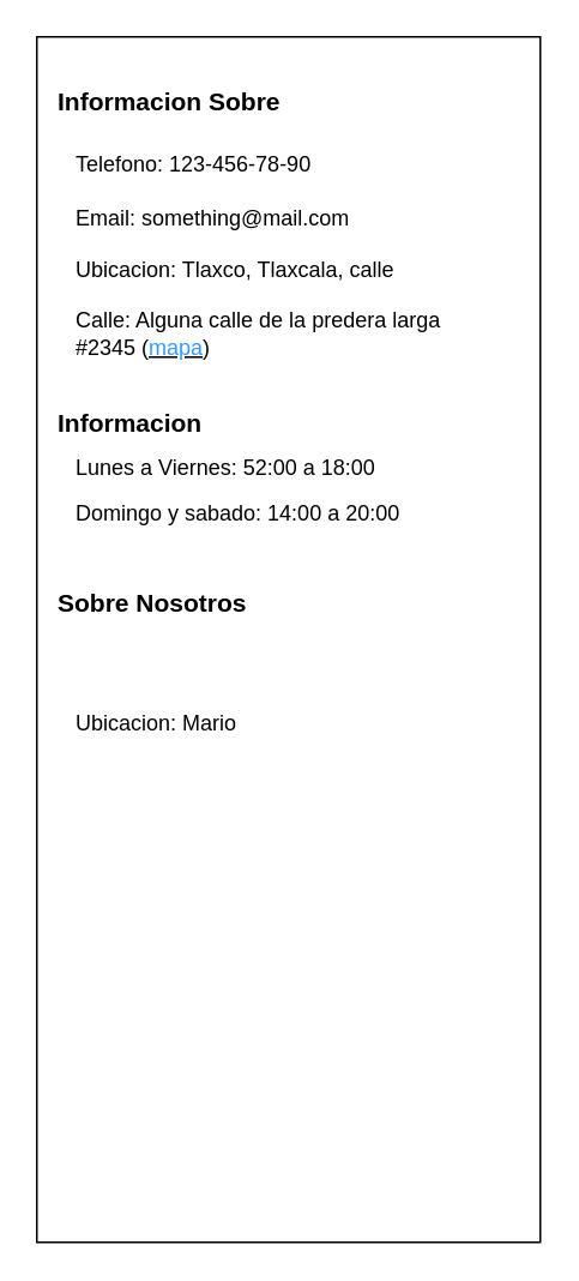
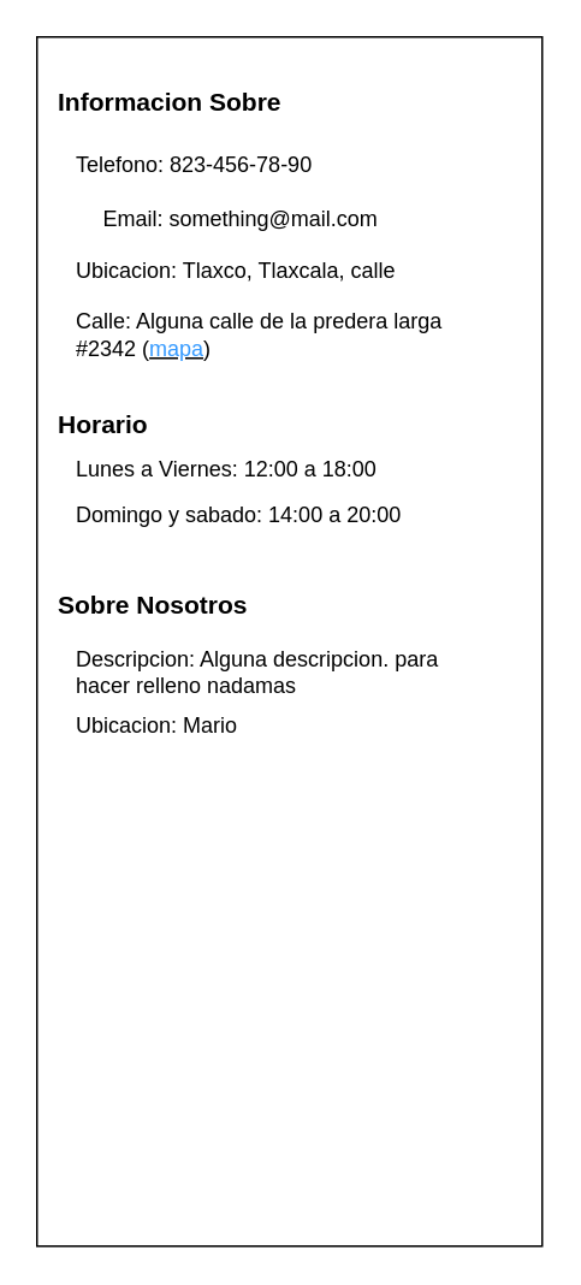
- <mxCell id="4" value="Telefono: 123-456-78-90" style="text;html=1;strokeColor=none;fillColor=none;align=left;verticalAlign=middle;whiteSpace=wrap;rounded=0;" parent="1" vertex="1"><mxGeometry x="40" y="81" width="160" height="19" as="geometry" /></mxCell>
+ <mxCell id="4" value="Telefono: 823-456-78-90" style="text;html=1;strokeColor=none;fillColor=none;align=left;verticalAlign=middle;whiteSpace=wrap;rounded=0;" parent="1" vertex="1"><mxGeometry x="40" y="81" width="160" height="19" as="geometry" /></mxCell>
- <mxCell id="5" value="Email: something@mail.com" style="text;html=1;strokeColor=none;fillColor=none;align=left;verticalAlign=middle;whiteSpace=wrap;rounded=0;" parent="1" vertex="1"><mxGeometry x="40" y="111" width="190" height="19" as="geometry" /></mxCell>
+ <mxCell id="5" value="Email: something@mail.com" style="text;html=1;strokeColor=none;fillColor=none;align=left;verticalAlign=middle;whiteSpace=wrap;rounded=0;" parent="1" vertex="1"><mxGeometry x="55" y="111" width="190" height="19" as="geometry" /></mxCell>
- <mxCell id="7" value="Calle: Alguna calle de la predera larga #2345 (&lt;u&gt;&lt;font color=&quot;#3399ff&quot;&gt;mapa&lt;/font&gt;&lt;/u&gt;)" style="text;html=1;strokeColor=none;fillColor=none;align=left;verticalAlign=middle;whiteSpace=wrap;rounded=0;" parent="1" vertex="1"><mxGeometry x="40" y="170" width="230" height="30" as="geometry" /></mxCell>
+ <mxCell id="7" value="Calle: Alguna calle de la predera larga #2342 (&lt;u&gt;&lt;font color=&quot;#3399ff&quot;&gt;mapa&lt;/font&gt;&lt;/u&gt;)" style="text;html=1;strokeColor=none;fillColor=none;align=left;verticalAlign=middle;whiteSpace=wrap;rounded=0;" parent="1" vertex="1"><mxGeometry x="40" y="170" width="230" height="30" as="geometry" /></mxCell>
- <mxCell id="8" value="Informacion" style="text;html=1;strokeColor=none;fillColor=none;align=left;verticalAlign=middle;whiteSpace=wrap;rounded=0;fontStyle=1;fontSize=14;" parent="1" vertex="1"><mxGeometry x="30" y="220" width="230" height="30" as="geometry" /></mxCell>
+ <mxCell id="8" value="Horario" style="text;html=1;strokeColor=none;fillColor=none;align=left;verticalAlign=middle;whiteSpace=wrap;rounded=0;fontStyle=1;fontSize=14;" parent="1" vertex="1"><mxGeometry x="30" y="220" width="230" height="30" as="geometry" /></mxCell>
- <mxCell id="9" value="Lunes a Viernes: 52:00 a 18:00" style="text;html=1;strokeColor=none;fillColor=none;align=left;verticalAlign=middle;whiteSpace=wrap;rounded=0;" vertex="1" parent="1"><mxGeometry x="40" y="250" width="210" height="19" as="geometry" /></mxCell>
+ <mxCell id="9" value="Lunes a Viernes: 12:00 a 18:00" style="text;html=1;strokeColor=none;fillColor=none;align=left;verticalAlign=middle;whiteSpace=wrap;rounded=0;" vertex="1" parent="1"><mxGeometry x="40" y="250" width="210" height="19" as="geometry" /></mxCell>
+ <mxCell id="12" value="Descripcion: Alguna descripcion. para hacer relleno nadamas" style="text;html=1;strokeColor=none;fillColor=none;align=left;verticalAlign=middle;whiteSpace=wrap;rounded=0;" vertex="1" parent="1"><mxGeometry x="40" y="354" width="230" height="36" as="geometry" /></mxCell>
